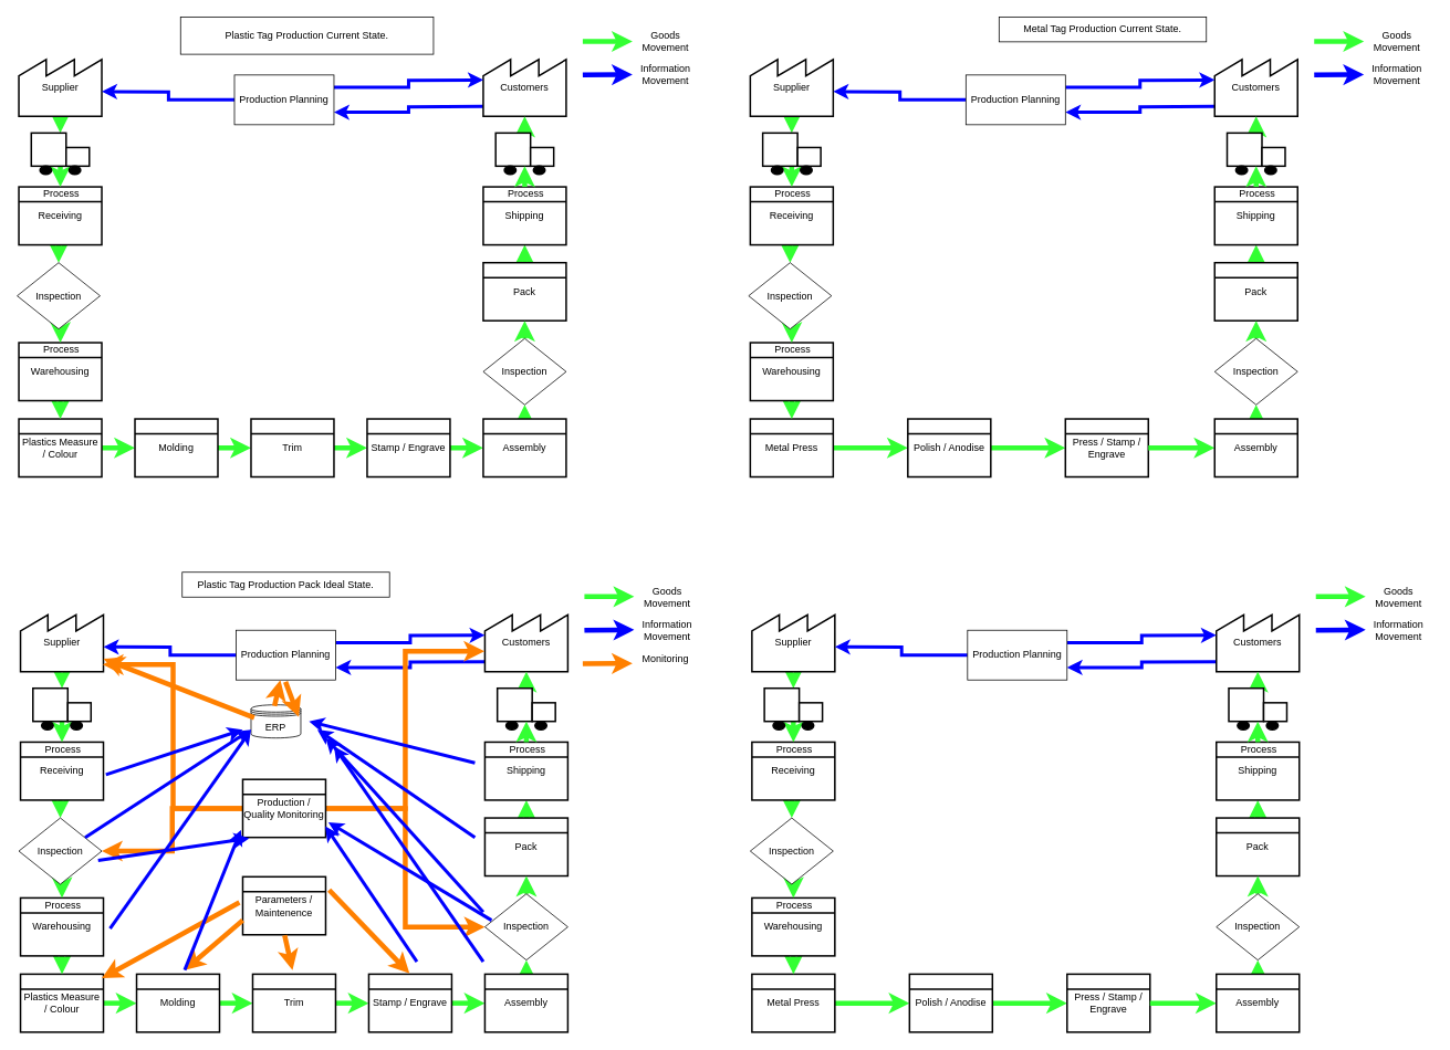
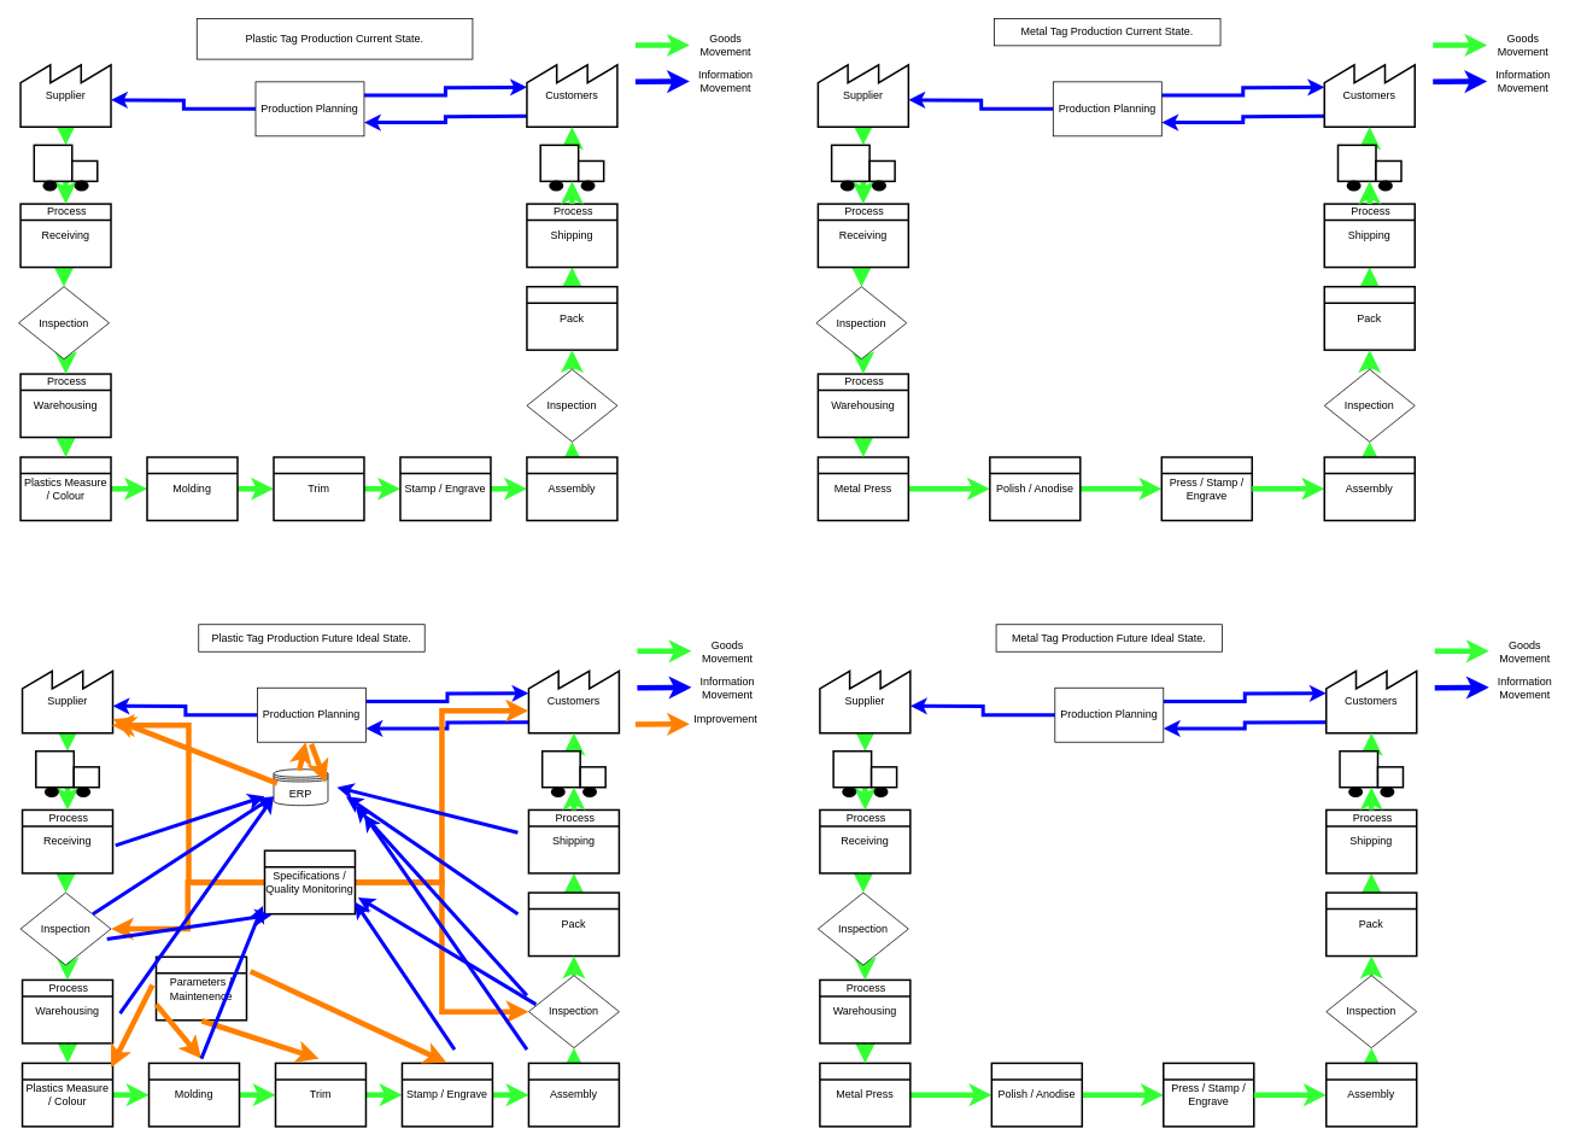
- <mxCell id="79" value="Metal Tag Production Current State." style="rounded=0;whiteSpace=wrap;html=1;align=center;" parent="1" vertex="1"><mxGeometry x="1204" y="20" width="250" height="30" as="geometry" /></mxCell>
+ <mxCell id="79" value="Metal Tag Production Current State." style="rounded=0;whiteSpace=wrap;html=1;align=center;" parent="1" vertex="1"><mxGeometry x="1099" y="20" width="250" height="30" as="geometry" /></mxCell>
- <mxCell id="121" value="Plastic Tag Production Pack Ideal State." style="rounded=0;whiteSpace=wrap;html=1;align=center;" parent="1" vertex="1"><mxGeometry x="219" y="690" width="250" height="30" as="geometry" /></mxCell>
+ <mxCell id="121" value="Plastic Tag Production Future Ideal State." style="rounded=0;whiteSpace=wrap;html=1;align=center;" parent="1" vertex="1"><mxGeometry x="219" y="690" width="250" height="30" as="geometry" /></mxCell>
+ <mxCell id="161" value="Metal Tag Production Future Ideal State." style="rounded=0;whiteSpace=wrap;html=1;align=center;" parent="1" vertex="1"><mxGeometry x="1101" y="690" width="250" height="30" as="geometry" /></mxCell>
- <mxCell id="192" value="Monitoring" style="text;html=1;strokeColor=none;fillColor=none;align=center;verticalAlign=middle;whiteSpace=wrap;rounded=0;" vertex="1" parent="1"><mxGeometry x="762" y="780" width="80" height="30" as="geometry" /></mxCell>
+ <mxCell id="192" value="Improvement" style="text;html=1;strokeColor=none;fillColor=none;align=center;verticalAlign=middle;whiteSpace=wrap;rounded=0;" vertex="1" parent="1"><mxGeometry x="762" y="780" width="80" height="30" as="geometry" /></mxCell>
- <mxCell id="171" value="Production / Quality Monitoring" style="strokeWidth=2;html=1;shape=mxgraph.lean_mapping.manufacturing_process;fontSize=12;verticalAlign=middle;html=1;align=center;whiteSpace=wrap;" vertex="1" parent="1"><mxGeometry x="292" y="940" width="100" height="70" as="geometry" /></mxCell>
+ <mxCell id="171" value="Specifications / Quality Monitoring" style="strokeWidth=2;html=1;shape=mxgraph.lean_mapping.manufacturing_process;fontSize=12;verticalAlign=middle;html=1;align=center;whiteSpace=wrap;" vertex="1" parent="1"><mxGeometry x="292" y="940" width="100" height="70" as="geometry" /></mxCell>
- <mxCell id="172" value="Parameters / Maintenence" style="strokeWidth=2;html=1;shape=mxgraph.lean_mapping.manufacturing_process;fontSize=12;verticalAlign=middle;html=1;align=center;whiteSpace=wrap;" vertex="1" parent="1"><mxGeometry x="292" y="1057.5" width="100" height="70" as="geometry" /></mxCell>
+ <mxCell id="172" value="Parameters / Maintenence" style="strokeWidth=2;html=1;shape=mxgraph.lean_mapping.manufacturing_process;fontSize=12;verticalAlign=middle;html=1;align=center;whiteSpace=wrap;" vertex="1" parent="1"><mxGeometry x="172" y="1057.5" width="100" height="70" as="geometry" /></mxCell>
